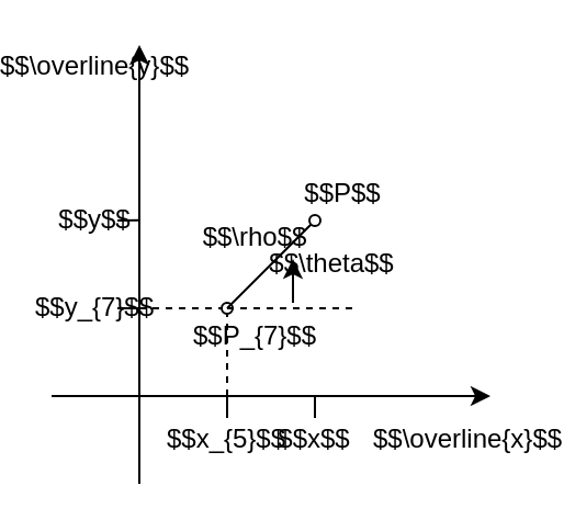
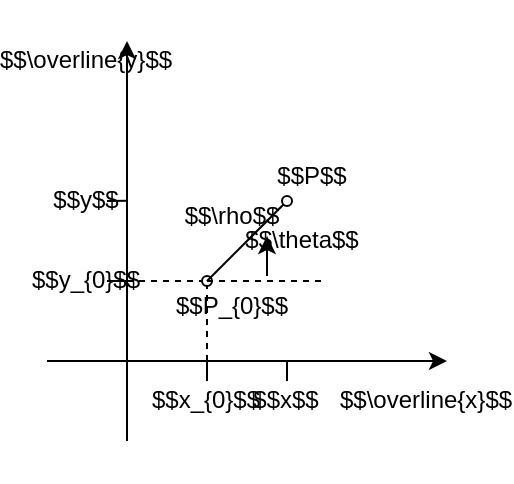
- <mxCell id="9" value="$$y_{7}$$" style="text;html=1;strokeColor=none;fillColor=none;align=center;verticalAlign=middle;whiteSpace=wrap;rounded=0;" vertex="1" parent="1"><mxGeometry x="30" y="130" width="20" height="20" as="geometry" /></mxCell>
+ <mxCell id="9" value="$$y_{0}$$" style="text;html=1;strokeColor=none;fillColor=none;align=center;verticalAlign=middle;whiteSpace=wrap;rounded=0;" vertex="1" parent="1"><mxGeometry x="30" y="130" width="20" height="20" as="geometry" /></mxCell>
- <mxCell id="24" value="$$P_{7}$$" style="text;html=1;strokeColor=none;fillColor=none;align=center;verticalAlign=middle;whiteSpace=wrap;rounded=0;" vertex="1" parent="1"><mxGeometry x="102.5" y="142.5" width="20" height="20" as="geometry" /></mxCell>
+ <mxCell id="24" value="$$P_{0}$$" style="text;html=1;strokeColor=none;fillColor=none;align=center;verticalAlign=middle;whiteSpace=wrap;rounded=0;" vertex="1" parent="1"><mxGeometry x="102.5" y="142.5" width="20" height="20" as="geometry" /></mxCell>
- <mxCell id="5" value="$$x_{5}$$" style="text;html=1;strokeColor=none;fillColor=none;align=center;verticalAlign=middle;whiteSpace=wrap;rounded=0;" vertex="1" parent="1"><mxGeometry x="90" y="190" width="20" height="20" as="geometry" /></mxCell>
+ <mxCell id="5" value="$$x_{0}$$" style="text;html=1;strokeColor=none;fillColor=none;align=center;verticalAlign=middle;whiteSpace=wrap;rounded=0;" vertex="1" parent="1"><mxGeometry x="90" y="190" width="20" height="20" as="geometry" /></mxCell>
